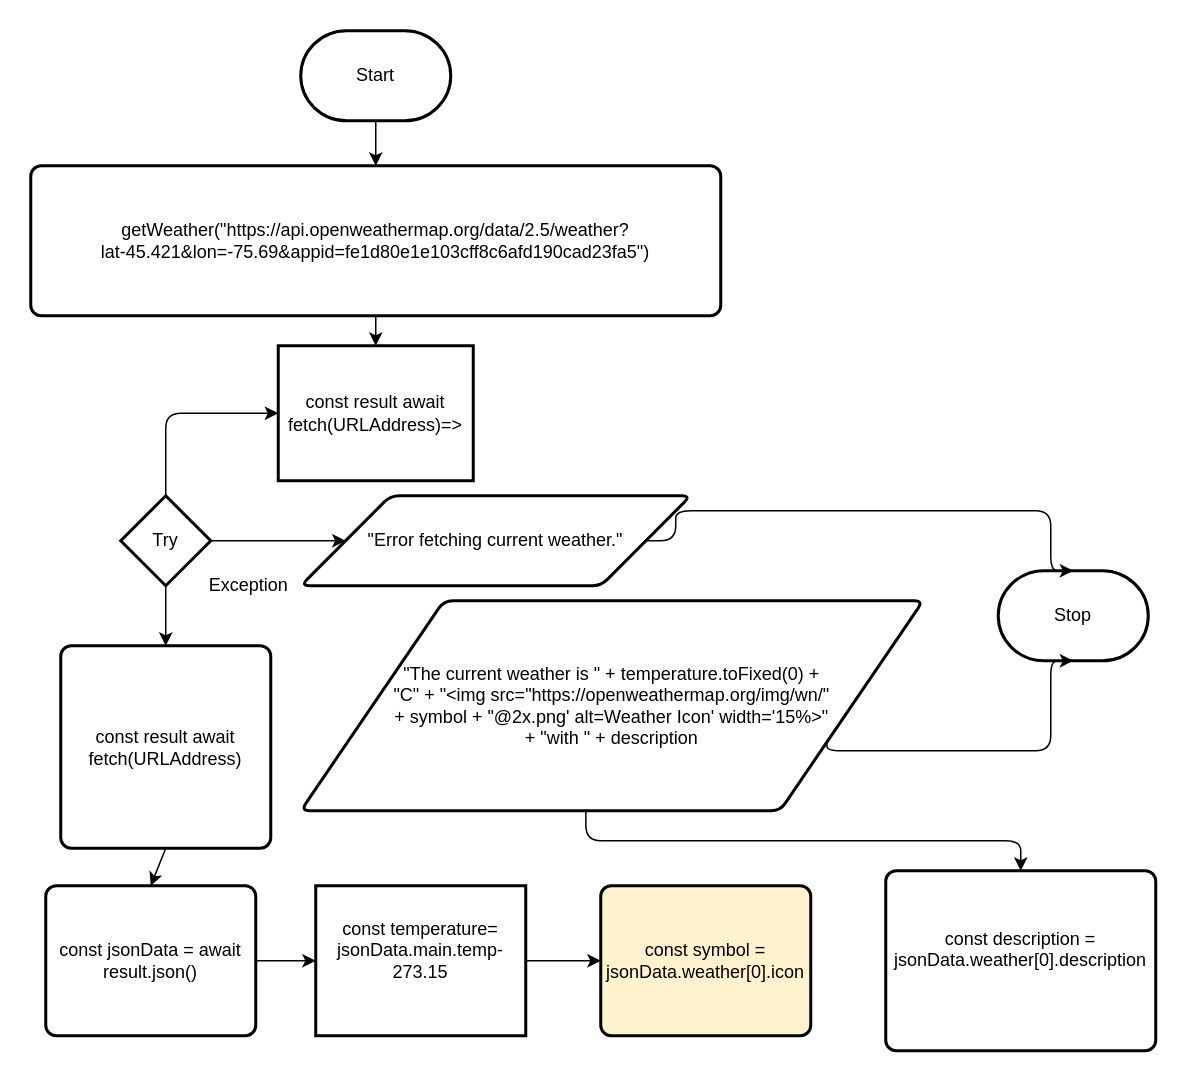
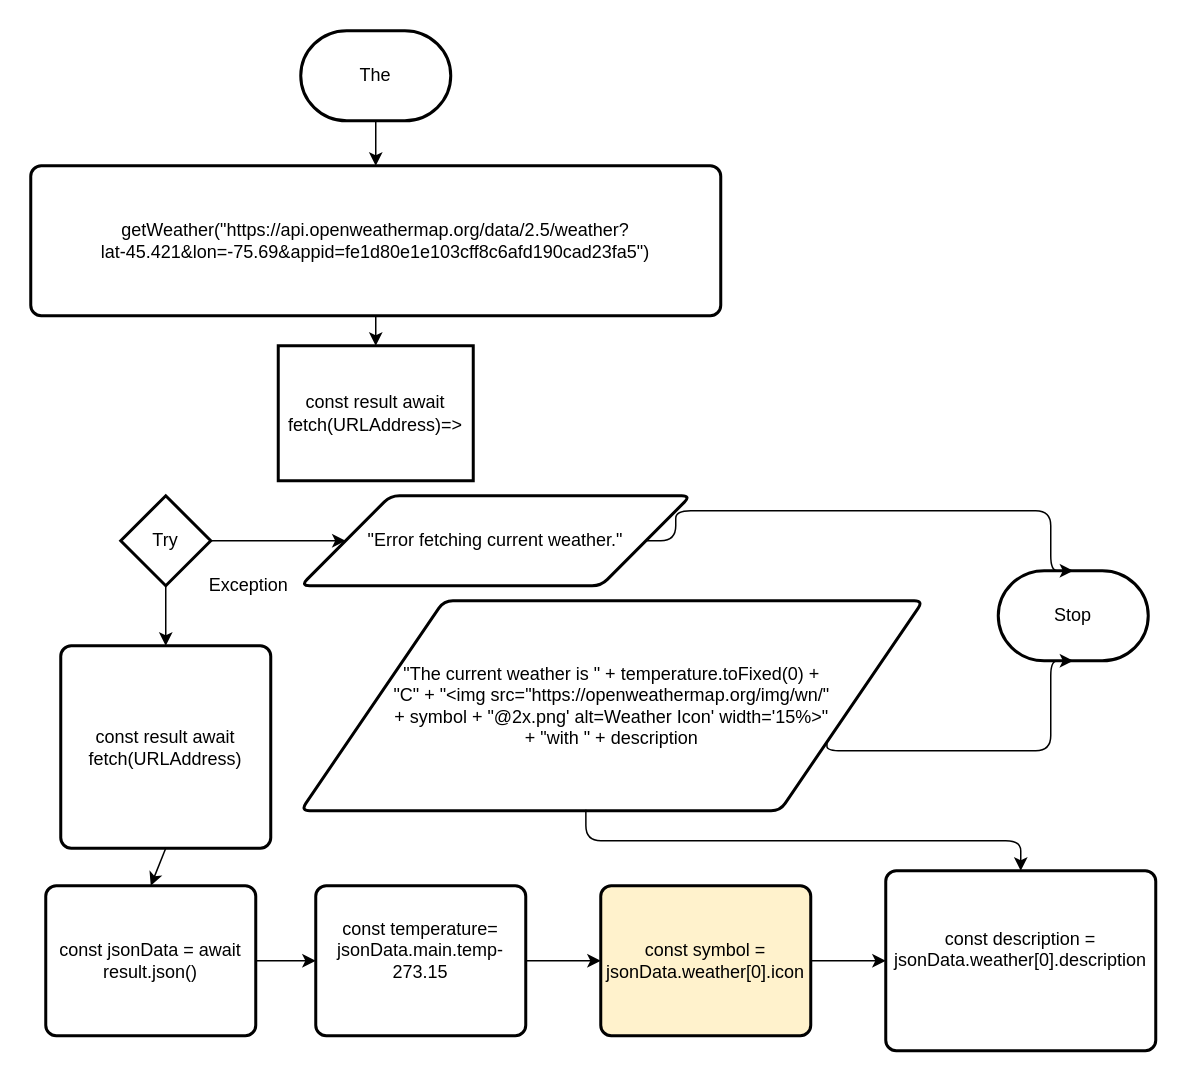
- <mxCell id="3" value="Start" style="strokeWidth=2;html=1;shape=mxgraph.flowchart.terminator;whiteSpace=wrap;" parent="1" vertex="1"><mxGeometry x="200" y="20" width="100" height="60" as="geometry" /></mxCell>
+ <mxCell id="3" value="The" style="strokeWidth=2;html=1;shape=mxgraph.flowchart.terminator;whiteSpace=wrap;" parent="1" vertex="1"><mxGeometry x="200" y="20" width="100" height="60" as="geometry" /></mxCell>
- <mxCell id="12" value="" style="edgeStyle=segmentEdgeStyle;endArrow=classic;html=1;exitX=0.5;exitY=0;exitDx=0;exitDy=0;exitPerimeter=0;entryX=0;entryY=0.5;entryDx=0;entryDy=0;" edge="1" parent="1" source="8" target="6"><mxGeometry width="50" height="50" relative="1" as="geometry"><mxPoint x="40" y="330" as="sourcePoint" /><mxPoint x="160" y="300" as="targetPoint" /><Array as="points"><mxPoint x="110" y="275" /></Array></mxGeometry></mxCell>
- <mxCell id="16" value="&lt;div&gt;const temperature=&lt;/div&gt;&lt;div&gt;jsonData.main.temp-&lt;/div&gt;&lt;div&gt;273.15&lt;/div&gt;&lt;div&gt;&lt;br&gt;&lt;/div&gt;" style="whiteSpace=wrap;html=1;absoluteArcSize=1;arcSize=14;strokeWidth=2;rounded=0;" vertex="1" parent="1"><mxGeometry x="210" y="590" width="140" height="100" as="geometry" /></mxCell>
+ <mxCell id="16" value="&lt;div&gt;const temperature=&lt;/div&gt;&lt;div&gt;jsonData.main.temp-&lt;/div&gt;&lt;div&gt;273.15&lt;/div&gt;&lt;div&gt;&lt;br&gt;&lt;/div&gt;" style="rounded=1;whiteSpace=wrap;html=1;absoluteArcSize=1;arcSize=14;strokeWidth=2;" vertex="1" parent="1"><mxGeometry x="210" y="590" width="140" height="100" as="geometry" /></mxCell>
+ <mxCell id="22" style="edgeStyle=none;html=1;exitX=1;exitY=0.5;exitDx=0;exitDy=0;entryX=0;entryY=0.5;entryDx=0;entryDy=0;" edge="1" parent="1" source="20" target="19"><mxGeometry relative="1" as="geometry"><mxPoint x="630" y="500" as="sourcePoint" /><mxPoint x="670" y="500" as="targetPoint" /></mxGeometry></mxCell>
